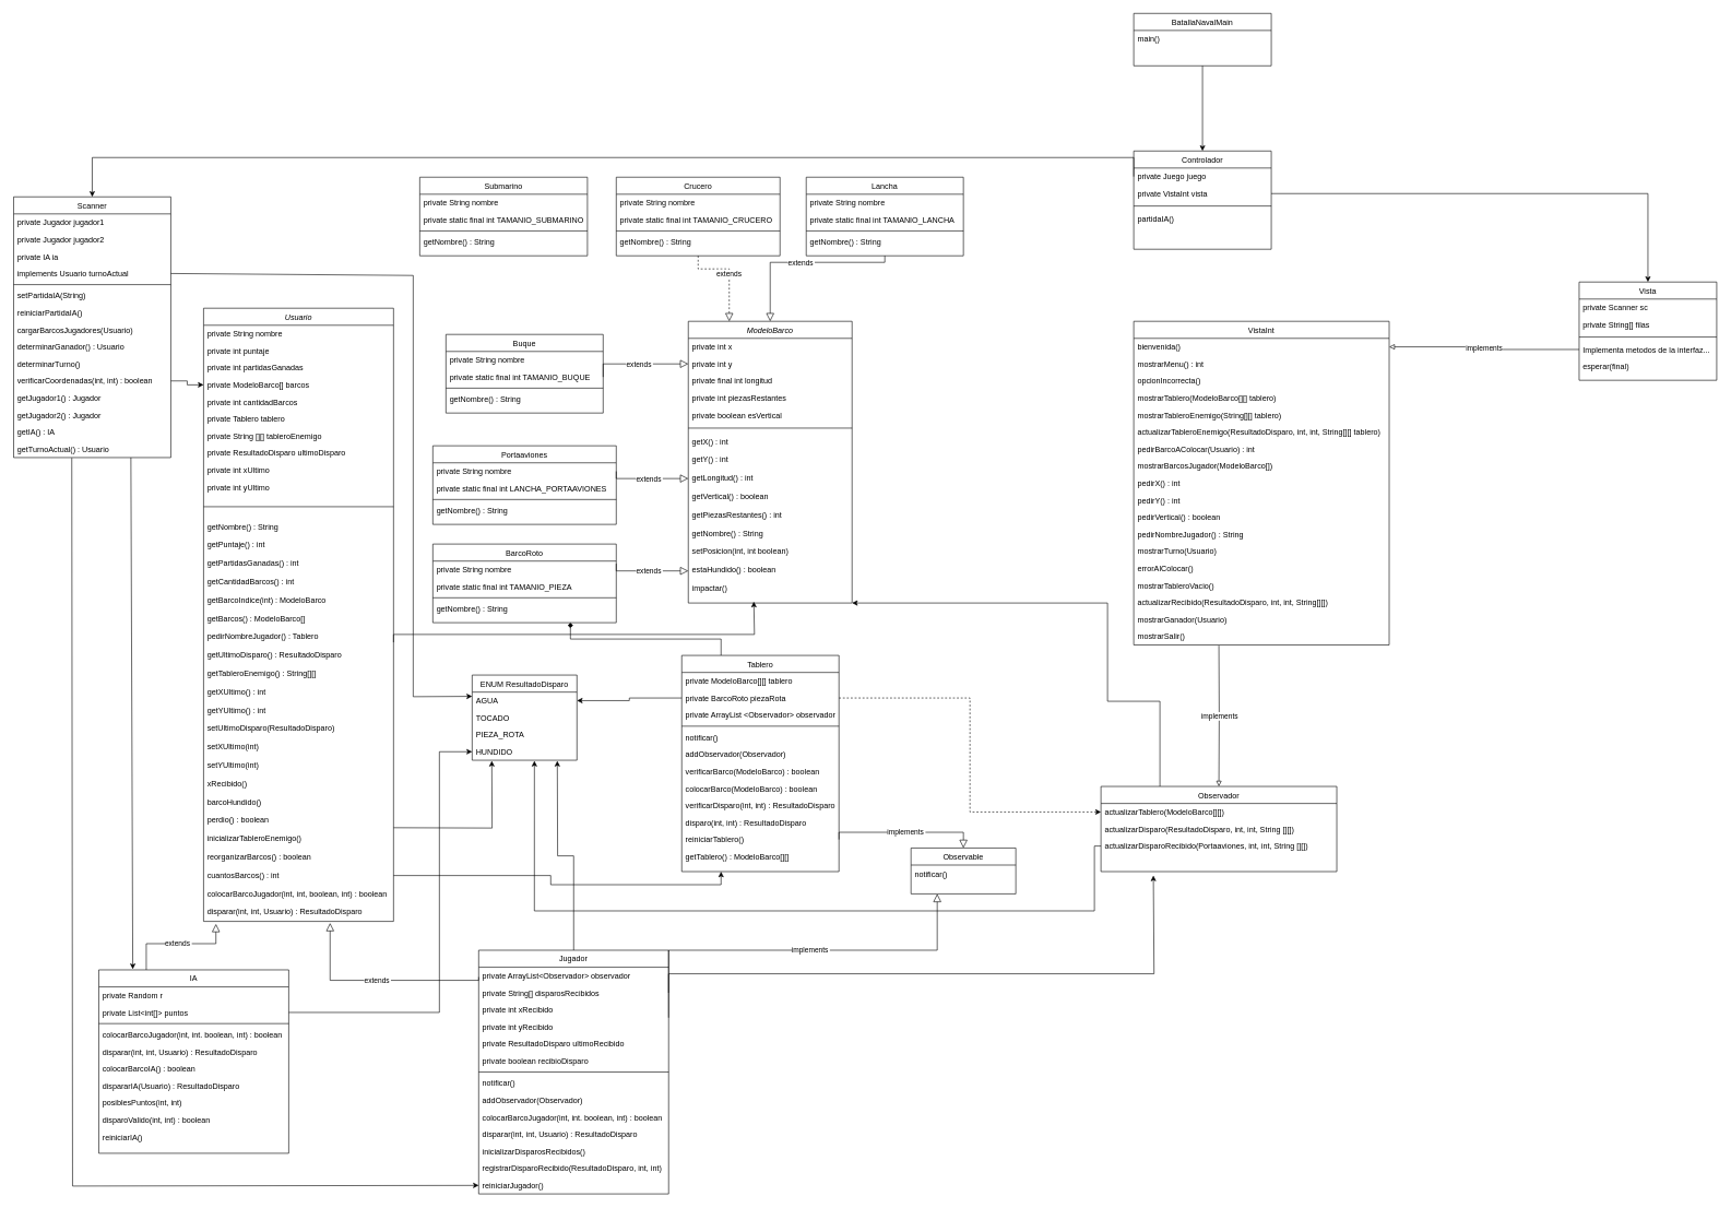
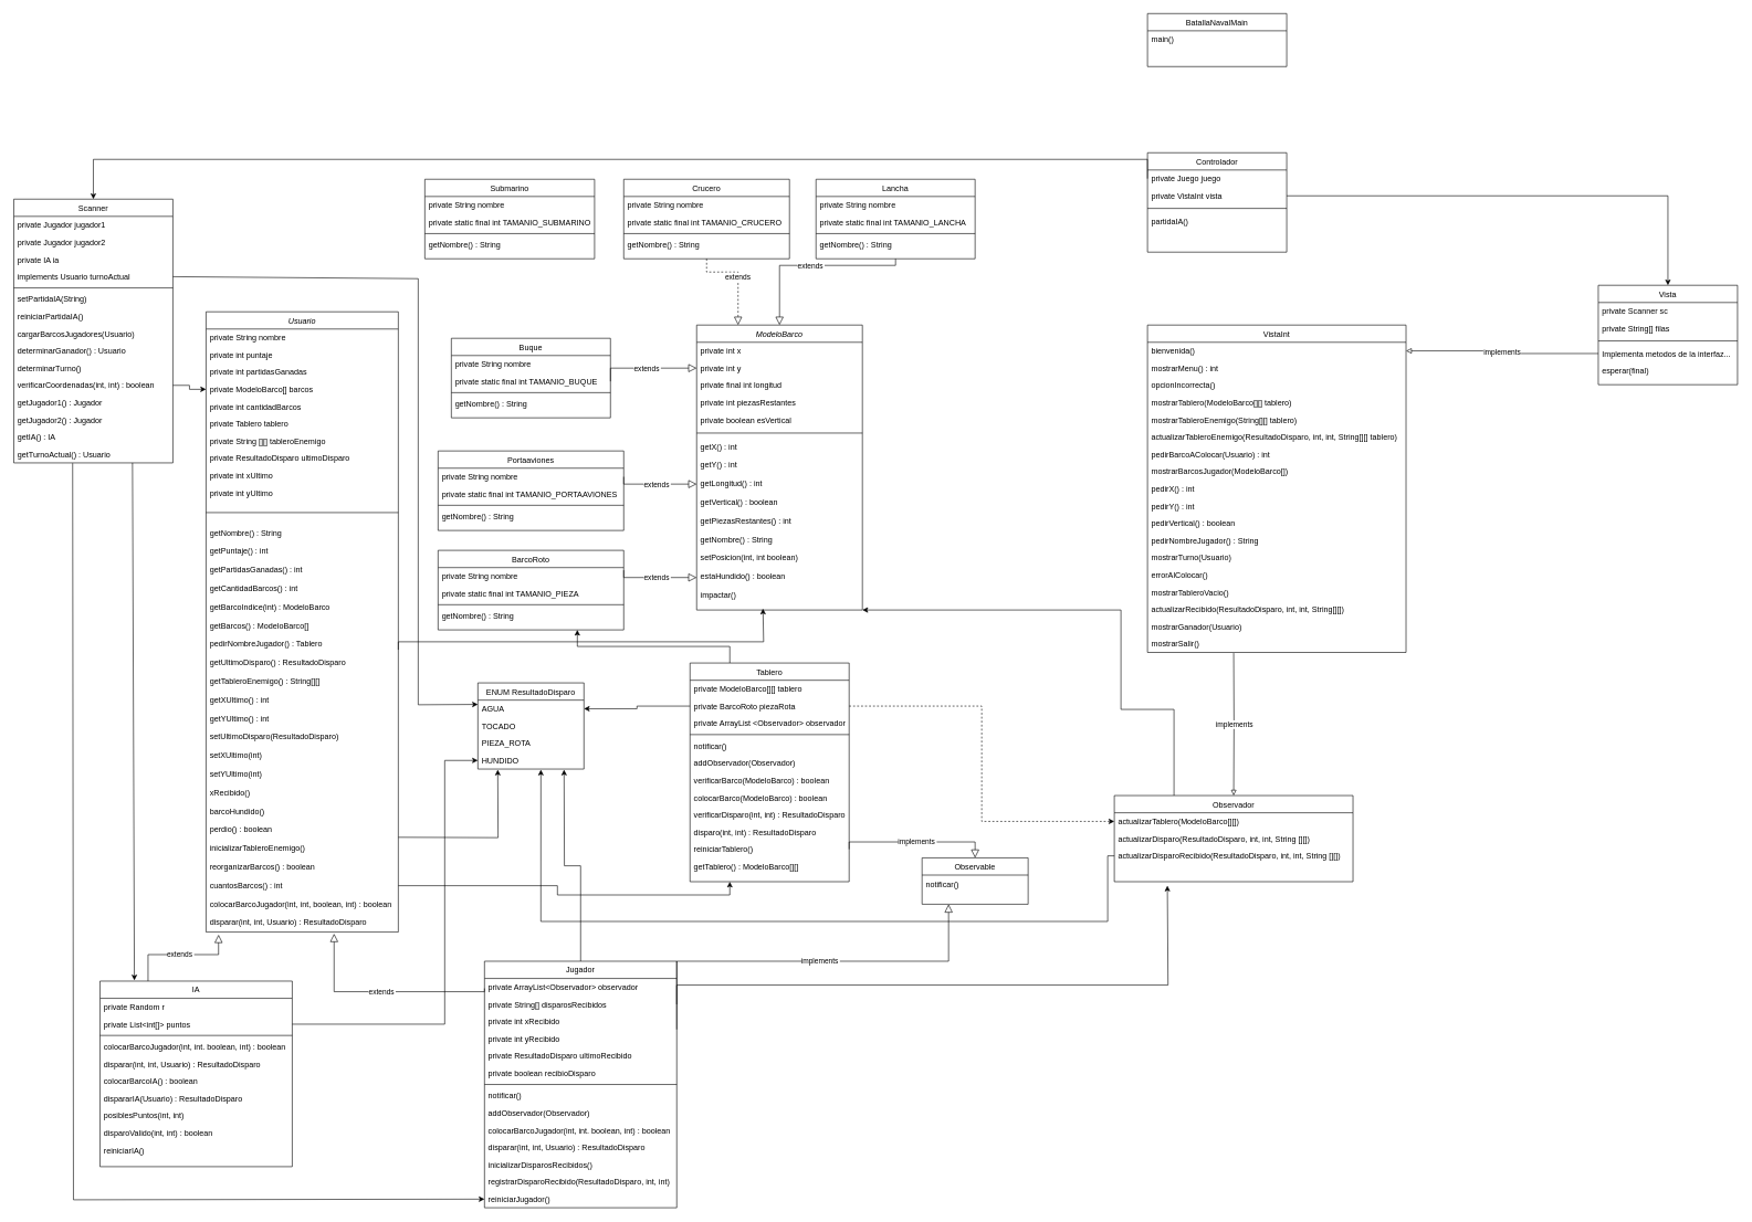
- <mxCell id="206" style="edgeStyle=orthogonalEdgeStyle;rounded=0;orthogonalLoop=1;jettySize=auto;html=1;exitX=0.5;exitY=1;exitDx=0;exitDy=0;entryX=0.5;entryY=0;entryDx=0;entryDy=0;" edge="1" parent="1" source="207" target="199"><mxGeometry relative="1" as="geometry" /></mxCell>
- <mxCell id="41" value="private static final int LANCHA_PORTAAVIONES" style="text;align=left;verticalAlign=top;spacingLeft=4;spacingRight=4;overflow=hidden;rotatable=0;points=[[0,0.5],[1,0.5]];portConstraint=eastwest;rounded=0;shadow=0;html=0;" parent="39" vertex="1"><mxGeometry y="52" width="280" height="26" as="geometry" /></mxCell>
+ <mxCell id="41" value="private static final int TAMANIO_PORTAAVIONES" style="text;align=left;verticalAlign=top;spacingLeft=4;spacingRight=4;overflow=hidden;rotatable=0;points=[[0,0.5],[1,0.5]];portConstraint=eastwest;rounded=0;shadow=0;html=0;" parent="39" vertex="1"><mxGeometry y="52" width="280" height="26" as="geometry" /></mxCell>
- <mxCell id="47" style="edgeStyle=orthogonalEdgeStyle;rounded=0;orthogonalLoop=1;jettySize=auto;html=1;exitX=0.25;exitY=0;exitDx=0;exitDy=0;entryX=0.75;entryY=1;entryDx=0;entryDy=0;endArrow=diamond;" parent="1" source="48" target="61" edge="1"><mxGeometry relative="1" as="geometry" /></mxCell>
+ <mxCell id="47" style="edgeStyle=orthogonalEdgeStyle;rounded=0;orthogonalLoop=1;jettySize=auto;html=1;exitX=0.25;exitY=0;exitDx=0;exitDy=0;entryX=0.75;entryY=1;entryDx=0;entryDy=0;" parent="1" source="48" target="61" edge="1"><mxGeometry relative="1" as="geometry" /></mxCell>
- <mxCell id="80" value="actualizarDisparoRecibido(Portaaviones, int, int, String [][])" style="text;align=left;verticalAlign=top;spacingLeft=4;spacingRight=4;overflow=hidden;rotatable=0;points=[[0,0.5],[1,0.5]];portConstraint=eastwest;" parent="77" vertex="1"><mxGeometry y="78" width="360" height="26" as="geometry" /></mxCell>
+ <mxCell id="80" value="actualizarDisparoRecibido(ResultadoDisparo, int, int, String [][])" style="text;align=left;verticalAlign=top;spacingLeft=4;spacingRight=4;overflow=hidden;rotatable=0;points=[[0,0.5],[1,0.5]];portConstraint=eastwest;" parent="77" vertex="1"><mxGeometry y="78" width="360" height="26" as="geometry" /></mxCell>
